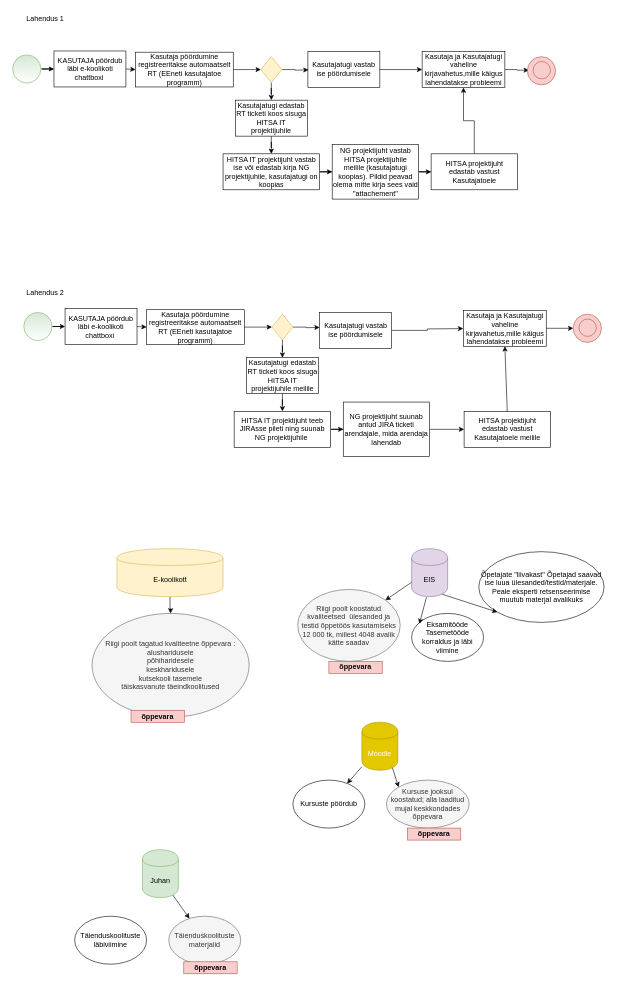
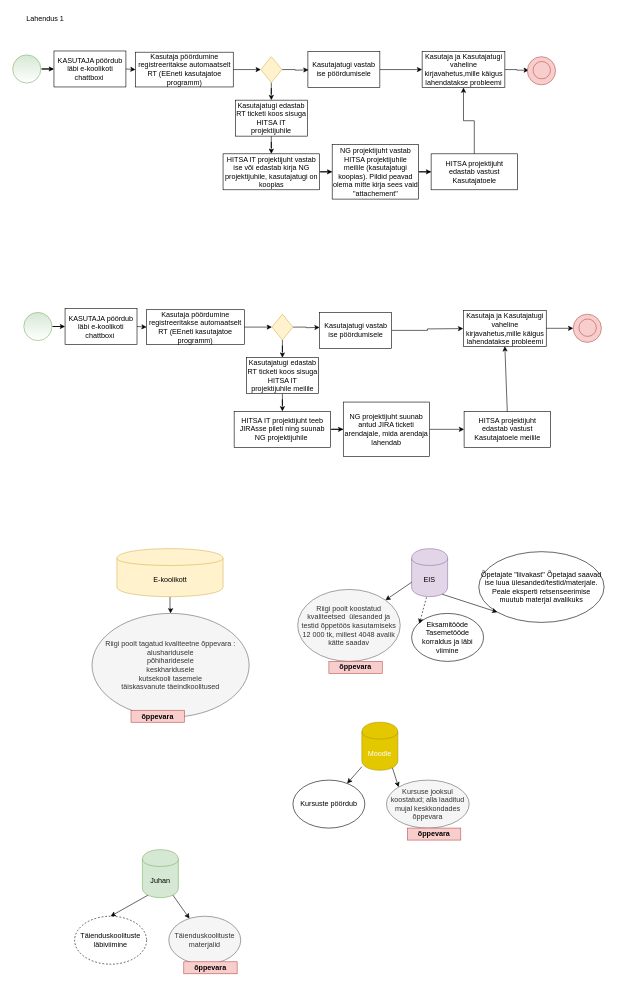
- <mxCell id="48" value="Lahendus 2" style="text;html=1;strokeColor=none;fillColor=none;align=center;verticalAlign=middle;whiteSpace=wrap;rounded=0;" vertex="1" parent="1"><mxGeometry x="20.5" y="477" width="108" height="20" as="geometry" /></mxCell>
- <mxCell id="66" value="" style="endArrow=classic;html=1;exitX=0.411;exitY=1.015;exitDx=0;exitDy=0;exitPerimeter=0;entryX=0.108;entryY=0.217;entryDx=0;entryDy=0;entryPerimeter=0;" edge="1" parent="1" source="54" target="55"><mxGeometry width="50" height="50" relative="1" as="geometry"><mxPoint x="752" y="1020" as="sourcePoint" /><mxPoint x="802" y="970" as="targetPoint" /></mxGeometry></mxCell>
+ <mxCell id="66" value="" style="endArrow=classic;html=1;exitX=0.411;exitY=1.015;exitDx=0;exitDy=0;exitPerimeter=0;entryX=0.108;entryY=0.217;entryDx=0;entryDy=0;entryPerimeter=0;dashed=1;" edge="1" parent="1" source="54" target="55"><mxGeometry width="50" height="50" relative="1" as="geometry"><mxPoint x="752" y="1020" as="sourcePoint" /><mxPoint x="802" y="970" as="targetPoint" /></mxGeometry></mxCell>
+ <mxCell id="63" value="" style="endArrow=classic;html=1;exitX=0.15;exitY=0.95;exitDx=0;exitDy=0;exitPerimeter=0;entryX=0.5;entryY=0;entryDx=0;entryDy=0;" edge="1" parent="1" source="57" target="58"><mxGeometry width="50" height="50" relative="1" as="geometry"><mxPoint x="50" y="1478" as="sourcePoint" /><mxPoint x="100" y="1428" as="targetPoint" /></mxGeometry></mxCell>
- <mxCell id="58" value="Täienduskoolituste läbiviimine" style="ellipse;whiteSpace=wrap;html=1;gradientColor=#ffffff;" vertex="1" parent="1"><mxGeometry x="124" y="1527" width="120" height="80" as="geometry" /></mxCell>
+ <mxCell id="58" value="Täienduskoolituste läbiviimine" style="ellipse;whiteSpace=wrap;html=1;gradientColor=#ffffff;dashed=1;" vertex="1" parent="1"><mxGeometry x="124" y="1527" width="120" height="80" as="geometry" /></mxCell>
